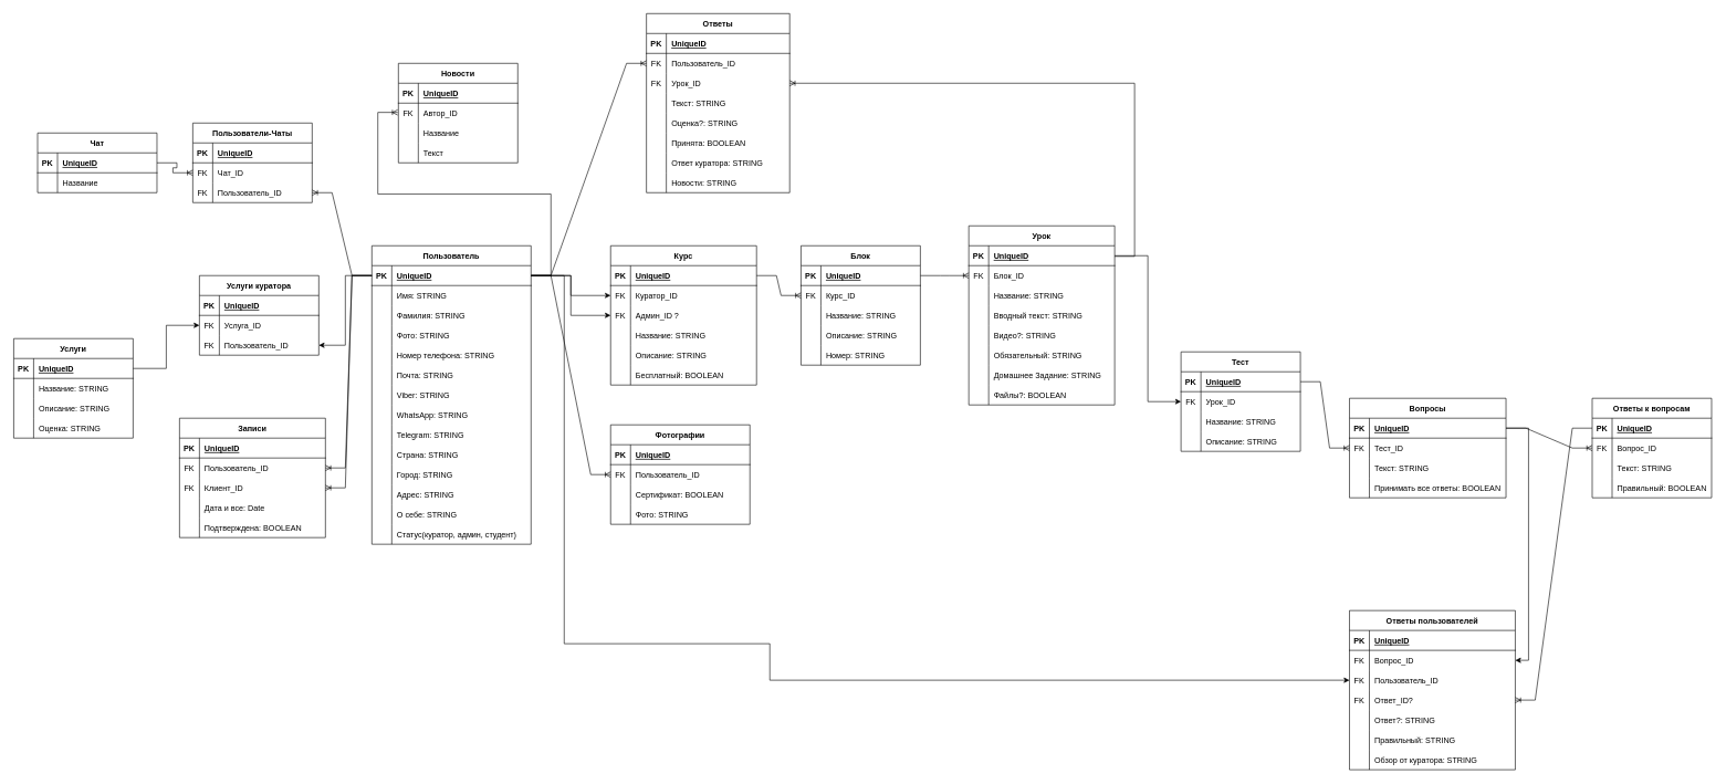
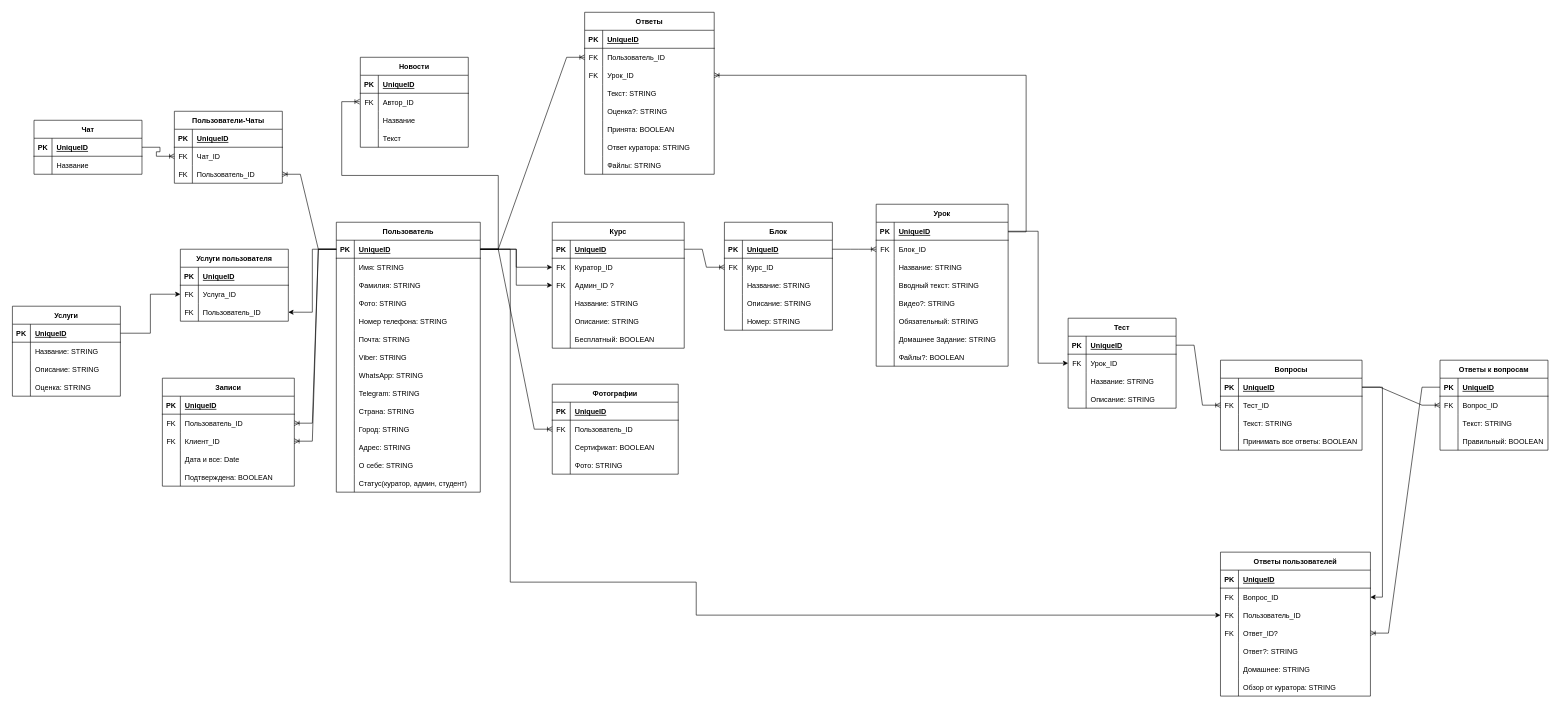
- <mxCell id="185" value="Новости: STRING" style="shape=partialRectangle;connectable=0;fillColor=none;top=0;left=0;bottom=0;right=0;align=left;spacingLeft=6;overflow=hidden;" parent="183" vertex="1"><mxGeometry x="30" width="186" height="30" as="geometry"><mxRectangle width="186" height="30" as="alternateBounds" /></mxGeometry></mxCell>
+ <mxCell id="185" value="Файлы: STRING" style="shape=partialRectangle;connectable=0;fillColor=none;top=0;left=0;bottom=0;right=0;align=left;spacingLeft=6;overflow=hidden;" parent="183" vertex="1"><mxGeometry x="30" width="186" height="30" as="geometry"><mxRectangle width="186" height="30" as="alternateBounds" /></mxGeometry></mxCell>
- <mxCell id="149" value="Услуги куратора" style="shape=table;startSize=30;container=1;collapsible=1;childLayout=tableLayout;fixedRows=1;rowLines=0;fontStyle=1;align=center;resizeLast=1;" parent="1" vertex="1"><mxGeometry x="300" y="415" width="180" height="120" as="geometry" /></mxCell>
+ <mxCell id="149" value="Услуги пользователя" style="shape=table;startSize=30;container=1;collapsible=1;childLayout=tableLayout;fixedRows=1;rowLines=0;fontStyle=1;align=center;resizeLast=1;" parent="1" vertex="1"><mxGeometry x="300" y="415" width="180" height="120" as="geometry" /></mxCell>
- <mxCell id="274" value="Правильный: STRING" style="shape=partialRectangle;connectable=0;fillColor=none;top=0;left=0;bottom=0;right=0;align=left;spacingLeft=6;overflow=hidden;" parent="272" vertex="1"><mxGeometry x="30" width="220" height="30" as="geometry"><mxRectangle width="220" height="30" as="alternateBounds" /></mxGeometry></mxCell>
+ <mxCell id="274" value="Домашнее: STRING" style="shape=partialRectangle;connectable=0;fillColor=none;top=0;left=0;bottom=0;right=0;align=left;spacingLeft=6;overflow=hidden;" parent="272" vertex="1"><mxGeometry x="30" width="220" height="30" as="geometry"><mxRectangle width="220" height="30" as="alternateBounds" /></mxGeometry></mxCell>
